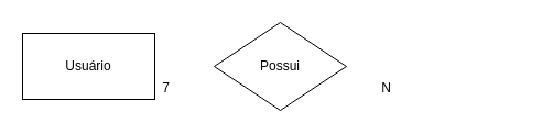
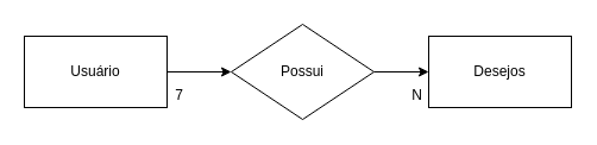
+ <mxCell id="2" style="edgeStyle=orthogonalEdgeStyle;rounded=0;orthogonalLoop=1;jettySize=auto;html=1;exitX=1;exitY=0.5;exitDx=0;exitDy=0;entryX=0;entryY=0.5;entryDx=0;entryDy=0;" edge="1" parent="1" source="3" target="6"><mxGeometry relative="1" as="geometry" /></mxCell>
+ <mxCell id="5" style="edgeStyle=orthogonalEdgeStyle;rounded=0;orthogonalLoop=1;jettySize=auto;html=1;exitX=1;exitY=0.5;exitDx=0;exitDy=0;entryX=0;entryY=0.5;entryDx=0;entryDy=0;" edge="1" parent="1" source="6" target="7"><mxGeometry relative="1" as="geometry" /></mxCell>
+ <mxCell id="7" value="Desejos" style="rounded=0;whiteSpace=wrap;html=1;" vertex="1" parent="1"><mxGeometry x="360" y="30" width="120" height="60" as="geometry" /></mxCell>
